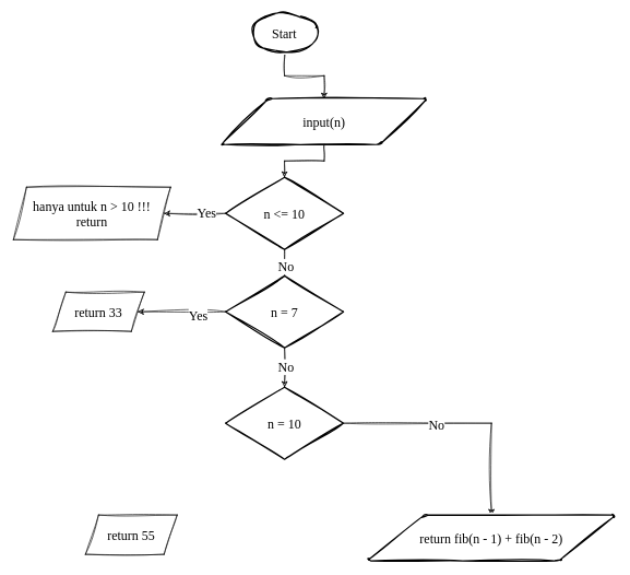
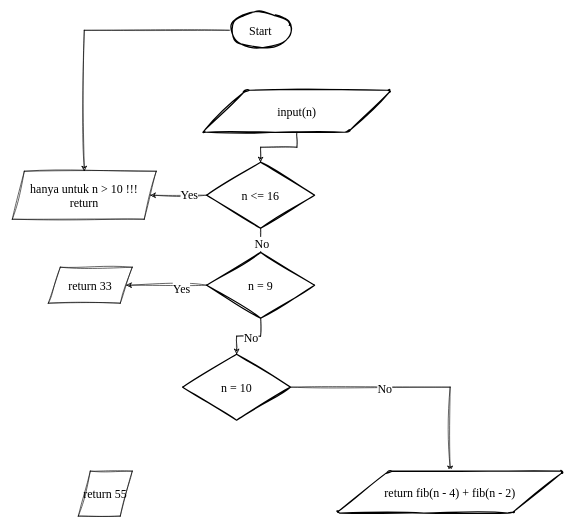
- <mxCell id="2" style="edgeStyle=orthogonalEdgeStyle;rounded=0;sketch=1;hachureGap=4;jiggle=2;curveFitting=1;orthogonalLoop=1;jettySize=auto;html=1;fontFamily=Architects Daughter;fontSource=https%3A%2F%2Ffonts.googleapis.com%2Fcss%3Ffamily%3DArchitects%2BDaughter;fontSize=16;" edge="1" parent="1" source="3" target="4"><mxGeometry relative="1" as="geometry" /></mxCell>
+ <mxCell id="2" style="edgeStyle=orthogonalEdgeStyle;rounded=0;sketch=1;hachureGap=4;jiggle=2;curveFitting=1;orthogonalLoop=1;jettySize=auto;html=1;fontFamily=Architects Daughter;fontSource=https%3A%2F%2Ffonts.googleapis.com%2Fcss%3Ffamily%3DArchitects%2BDaughter;fontSize=16;" edge="1" parent="1" source="3" target="20"><mxGeometry relative="1" as="geometry" /></mxCell>
- <mxCell id="18" value="n &amp;lt;= 10" style="strokeWidth=2;html=1;shape=mxgraph.flowchart.decision;whiteSpace=wrap;sketch=1;hachureGap=4;jiggle=2;curveFitting=1;fontFamily=Architects Daughter;fontSource=https%3A%2F%2Ffonts.googleapis.com%2Fcss%3Ffamily%3DArchitects%2BDaughter;fontSize=20;" vertex="1" parent="1"><mxGeometry x="344" y="270" width="180" height="110" as="geometry" /></mxCell>
+ <mxCell id="18" value="n &amp;lt;= 16" style="strokeWidth=2;html=1;shape=mxgraph.flowchart.decision;whiteSpace=wrap;sketch=1;hachureGap=4;jiggle=2;curveFitting=1;fontFamily=Architects Daughter;fontSource=https%3A%2F%2Ffonts.googleapis.com%2Fcss%3Ffamily%3DArchitects%2BDaughter;fontSize=20;" vertex="1" parent="1"><mxGeometry x="344" y="270" width="180" height="110" as="geometry" /></mxCell>
- <mxCell id="12" value="n = 7" style="strokeWidth=2;html=1;shape=mxgraph.flowchart.decision;whiteSpace=wrap;sketch=1;hachureGap=4;jiggle=2;curveFitting=1;fontFamily=Architects Daughter;fontSource=https%3A%2F%2Ffonts.googleapis.com%2Fcss%3Ffamily%3DArchitects%2BDaughter;fontSize=20;" vertex="1" parent="1"><mxGeometry x="344" y="420" width="180" height="110" as="geometry" /></mxCell>
+ <mxCell id="12" value="n = 9" style="strokeWidth=2;html=1;shape=mxgraph.flowchart.decision;whiteSpace=wrap;sketch=1;hachureGap=4;jiggle=2;curveFitting=1;fontFamily=Architects Daughter;fontSource=https%3A%2F%2Ffonts.googleapis.com%2Fcss%3Ffamily%3DArchitects%2BDaughter;fontSize=20;" vertex="1" parent="1"><mxGeometry x="344" y="420" width="180" height="110" as="geometry" /></mxCell>
- <mxCell id="7" value="n = 10" style="strokeWidth=2;html=1;shape=mxgraph.flowchart.decision;whiteSpace=wrap;sketch=1;hachureGap=4;jiggle=2;curveFitting=1;fontFamily=Architects Daughter;fontSource=https%3A%2F%2Ffonts.googleapis.com%2Fcss%3Ffamily%3DArchitects%2BDaughter;fontSize=20;" vertex="1" parent="1"><mxGeometry x="344" y="590" width="180" height="110" as="geometry" /></mxCell>
+ <mxCell id="7" value="n = 10" style="strokeWidth=2;html=1;shape=mxgraph.flowchart.decision;whiteSpace=wrap;sketch=1;hachureGap=4;jiggle=2;curveFitting=1;fontFamily=Architects Daughter;fontSource=https%3A%2F%2Ffonts.googleapis.com%2Fcss%3Ffamily%3DArchitects%2BDaughter;fontSize=20;" vertex="1" parent="1"><mxGeometry x="304" y="590" width="180" height="110" as="geometry" /></mxCell>
- <mxCell id="9" value="return 55" style="shape=parallelogram;perimeter=parallelogramPerimeter;whiteSpace=wrap;html=1;fixedSize=1;sketch=1;hachureGap=4;jiggle=2;curveFitting=1;fontFamily=Architects Daughter;fontSource=https%3A%2F%2Ffonts.googleapis.com%2Fcss%3Ffamily%3DArchitects%2BDaughter;fontSize=20;" vertex="1" parent="1"><mxGeometry x="130" y="785" width="140" height="60" as="geometry" /></mxCell>
+ <mxCell id="9" value="return 55" style="shape=parallelogram;perimeter=parallelogramPerimeter;whiteSpace=wrap;html=1;fixedSize=1;sketch=1;hachureGap=4;jiggle=2;curveFitting=1;fontFamily=Architects Daughter;fontSource=https%3A%2F%2Ffonts.googleapis.com%2Fcss%3Ffamily%3DArchitects%2BDaughter;fontSize=20;" vertex="1" parent="1"><mxGeometry x="130" y="785" width="90" height="75" as="geometry" /></mxCell>
- <mxCell id="8" value="return fib(n - 1) + fib(n - 2)" style="shape=parallelogram;html=1;strokeWidth=2;perimeter=parallelogramPerimeter;whiteSpace=wrap;rounded=1;arcSize=12;size=0.23;sketch=1;hachureGap=4;jiggle=2;curveFitting=1;fontFamily=Architects Daughter;fontSource=https%3A%2F%2Ffonts.googleapis.com%2Fcss%3Ffamily%3DArchitects%2BDaughter;fontSize=20;" vertex="1" parent="1"><mxGeometry x="560" y="785" width="380" height="70" as="geometry" /></mxCell>
+ <mxCell id="8" value="return fib(n - 4) + fib(n - 2)" style="shape=parallelogram;html=1;strokeWidth=2;perimeter=parallelogramPerimeter;whiteSpace=wrap;rounded=1;arcSize=12;size=0.23;sketch=1;hachureGap=4;jiggle=2;curveFitting=1;fontFamily=Architects Daughter;fontSource=https%3A%2F%2Ffonts.googleapis.com%2Fcss%3Ffamily%3DArchitects%2BDaughter;fontSize=20;" vertex="1" parent="1"><mxGeometry x="560" y="785" width="380" height="70" as="geometry" /></mxCell>
